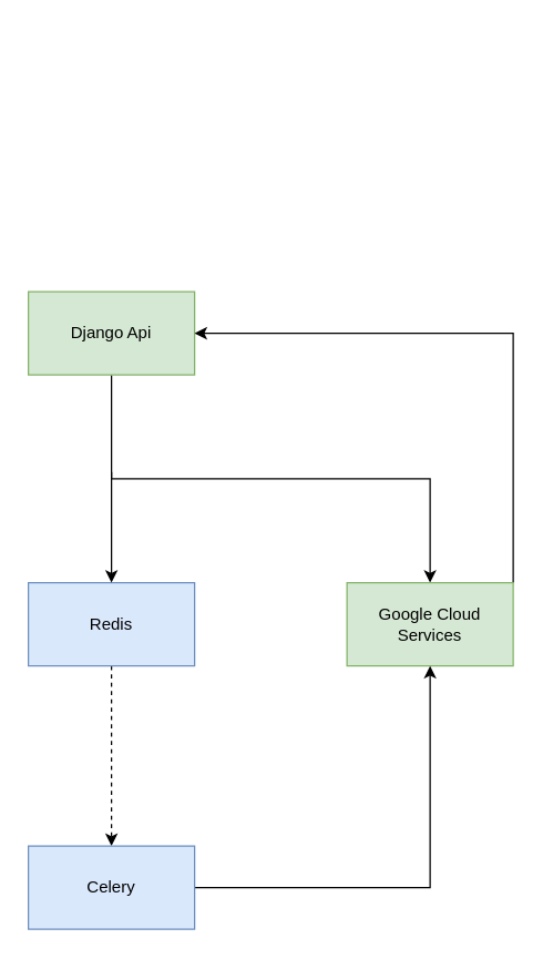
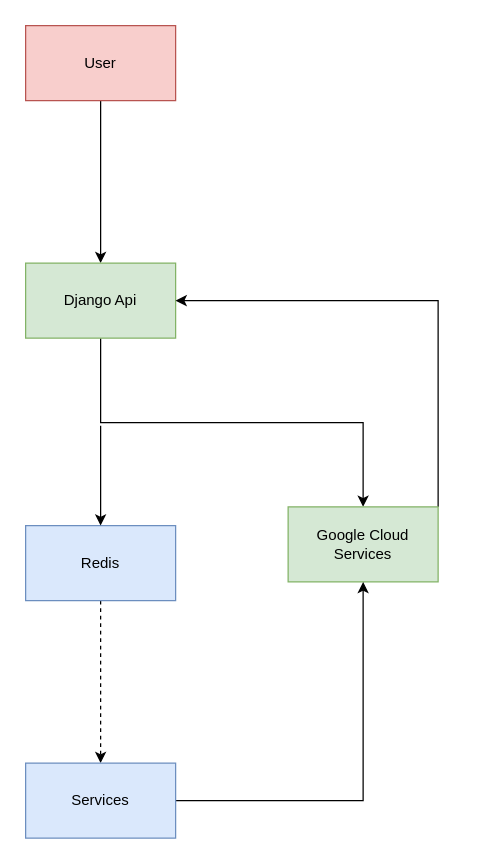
+ <mxCell id="3" value="User" style="rounded=0;whiteSpace=wrap;html=1;fillColor=#f8cecc;strokeColor=#b85450;" vertex="1" parent="1"><mxGeometry x="20" y="20" width="120" height="60" as="geometry" /></mxCell>
+ <mxCell id="2" style="edgeStyle=orthogonalEdgeStyle;rounded=0;orthogonalLoop=1;jettySize=auto;html=1;exitX=0.5;exitY=1;exitDx=0;exitDy=0;entryX=0.5;entryY=0;entryDx=0;entryDy=0;" edge="1" parent="1" source="3" target="5"><mxGeometry relative="1" as="geometry" /></mxCell>
- <mxCell id="9" value="Google Cloud Services" style="rounded=0;whiteSpace=wrap;html=1;fillColor=#d5e8d4;strokeColor=#82b366;" vertex="1" parent="1"><mxGeometry x="250" y="420" width="120" height="60" as="geometry" /></mxCell>
+ <mxCell id="9" value="Google Cloud Services" style="rounded=0;whiteSpace=wrap;html=1;fillColor=#d5e8d4;strokeColor=#82b366;" vertex="1" parent="1"><mxGeometry x="230" y="405" width="120" height="60" as="geometry" /></mxCell>
- <mxCell id="11" value="Celery" style="rounded=0;whiteSpace=wrap;html=1;fillColor=#dae8fc;strokeColor=#6c8ebf;" vertex="1" parent="1"><mxGeometry x="20" y="610" width="120" height="60" as="geometry" /></mxCell>
+ <mxCell id="11" value="Services" style="rounded=0;whiteSpace=wrap;html=1;fillColor=#dae8fc;strokeColor=#6c8ebf;" vertex="1" parent="1"><mxGeometry x="20" y="610" width="120" height="60" as="geometry" /></mxCell>
